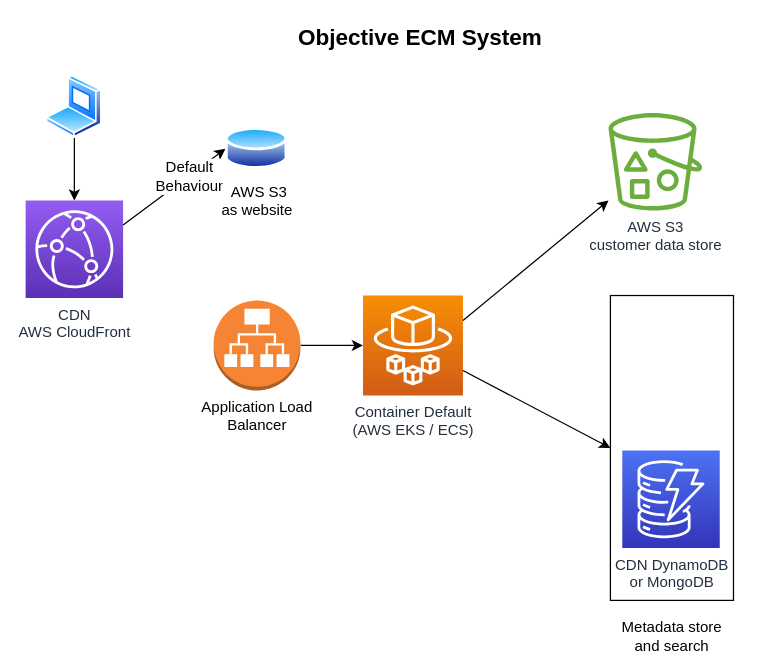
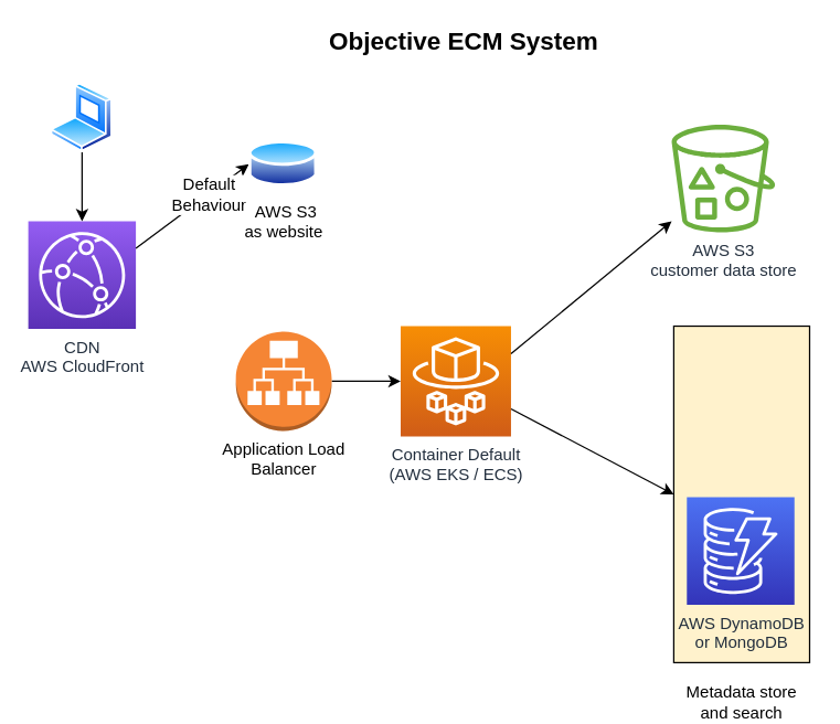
- <mxCell id="2" value="&lt;div&gt;&lt;br&gt;&lt;/div&gt;&lt;div&gt;&lt;br&gt;&lt;/div&gt;&lt;div&gt;&lt;br&gt;&lt;/div&gt;&lt;div&gt;&lt;br&gt;&lt;/div&gt;&lt;div&gt;&lt;br&gt;&lt;/div&gt;&lt;div&gt;&lt;br&gt;&lt;/div&gt;&lt;div&gt;&lt;br&gt;&lt;/div&gt;&lt;div&gt;&lt;br&gt;&lt;/div&gt;&lt;div&gt;&lt;br&gt;&lt;/div&gt;&lt;div&gt;&lt;br&gt;&lt;/div&gt;&lt;div&gt;&lt;br&gt;&lt;/div&gt;&lt;div&gt;&lt;br&gt;&lt;/div&gt;&lt;div&gt;&lt;br&gt;&lt;/div&gt;&lt;div&gt;&lt;br&gt;&lt;/div&gt;&lt;div&gt;&lt;br&gt;&lt;/div&gt;&lt;div&gt;&lt;br&gt;&lt;/div&gt;&lt;div&gt;&lt;br&gt;&lt;/div&gt;&lt;div&gt;&lt;br&gt;&lt;/div&gt;&lt;div&gt;&lt;br&gt;&lt;/div&gt;&lt;div&gt;&lt;br&gt;&lt;/div&gt;&lt;div&gt;&lt;br&gt;&lt;/div&gt;&lt;div&gt;Metadata store &lt;br&gt;&lt;/div&gt;&lt;div&gt;and search&lt;/div&gt;" style="rounded=0;whiteSpace=wrap;html=1;" vertex="1" parent="1"><mxGeometry x="488" y="236" width="98.5" height="244" as="geometry" /></mxCell>
+ <mxCell id="2" value="&lt;div&gt;&lt;br&gt;&lt;/div&gt;&lt;div&gt;&lt;br&gt;&lt;/div&gt;&lt;div&gt;&lt;br&gt;&lt;/div&gt;&lt;div&gt;&lt;br&gt;&lt;/div&gt;&lt;div&gt;&lt;br&gt;&lt;/div&gt;&lt;div&gt;&lt;br&gt;&lt;/div&gt;&lt;div&gt;&lt;br&gt;&lt;/div&gt;&lt;div&gt;&lt;br&gt;&lt;/div&gt;&lt;div&gt;&lt;br&gt;&lt;/div&gt;&lt;div&gt;&lt;br&gt;&lt;/div&gt;&lt;div&gt;&lt;br&gt;&lt;/div&gt;&lt;div&gt;&lt;br&gt;&lt;/div&gt;&lt;div&gt;&lt;br&gt;&lt;/div&gt;&lt;div&gt;&lt;br&gt;&lt;/div&gt;&lt;div&gt;&lt;br&gt;&lt;/div&gt;&lt;div&gt;&lt;br&gt;&lt;/div&gt;&lt;div&gt;&lt;br&gt;&lt;/div&gt;&lt;div&gt;&lt;br&gt;&lt;/div&gt;&lt;div&gt;&lt;br&gt;&lt;/div&gt;&lt;div&gt;&lt;br&gt;&lt;/div&gt;&lt;div&gt;&lt;br&gt;&lt;/div&gt;&lt;div&gt;Metadata store &lt;br&gt;&lt;/div&gt;&lt;div&gt;and search&lt;/div&gt;" style="rounded=0;whiteSpace=wrap;html=1;fillColor=#fff2cc;" vertex="1" parent="1"><mxGeometry x="488" y="236" width="98.5" height="244" as="geometry" /></mxCell>
- <mxCell id="14" value="&lt;div&gt;CDN DynamoDB &lt;br&gt;&lt;/div&gt;&lt;div&gt;or MongoDB&lt;/div&gt;" style="sketch=0;points=[[0,0,0],[0.25,0,0],[0.5,0,0],[0.75,0,0],[1,0,0],[0,1,0],[0.25,1,0],[0.5,1,0],[0.75,1,0],[1,1,0],[0,0.25,0],[0,0.5,0],[0,0.75,0],[1,0.25,0],[1,0.5,0],[1,0.75,0]];outlineConnect=0;fontColor=#232F3E;gradientColor=#4D72F3;gradientDirection=north;fillColor=#3334B9;strokeColor=#ffffff;dashed=0;verticalLabelPosition=bottom;verticalAlign=top;align=center;html=1;fontSize=12;fontStyle=0;aspect=fixed;shape=mxgraph.aws4.resourceIcon;resIcon=mxgraph.aws4.dynamodb;" vertex="1" parent="1"><mxGeometry x="497.5" y="360" width="78" height="78" as="geometry" /></mxCell>
+ <mxCell id="14" value="&lt;div&gt;AWS DynamoDB &lt;br&gt;&lt;/div&gt;&lt;div&gt;or MongoDB&lt;/div&gt;" style="sketch=0;points=[[0,0,0],[0.25,0,0],[0.5,0,0],[0.75,0,0],[1,0,0],[0,1,0],[0.25,1,0],[0.5,1,0],[0.75,1,0],[1,1,0],[0,0.25,0],[0,0.5,0],[0,0.75,0],[1,0.25,0],[1,0.5,0],[1,0.75,0]];outlineConnect=0;fontColor=#232F3E;gradientColor=#4D72F3;gradientDirection=north;fillColor=#3334B9;strokeColor=#ffffff;dashed=0;verticalLabelPosition=bottom;verticalAlign=top;align=center;html=1;fontSize=12;fontStyle=0;aspect=fixed;shape=mxgraph.aws4.resourceIcon;resIcon=mxgraph.aws4.dynamodb;" vertex="1" parent="1"><mxGeometry x="497.5" y="360" width="78" height="78" as="geometry" /></mxCell>
